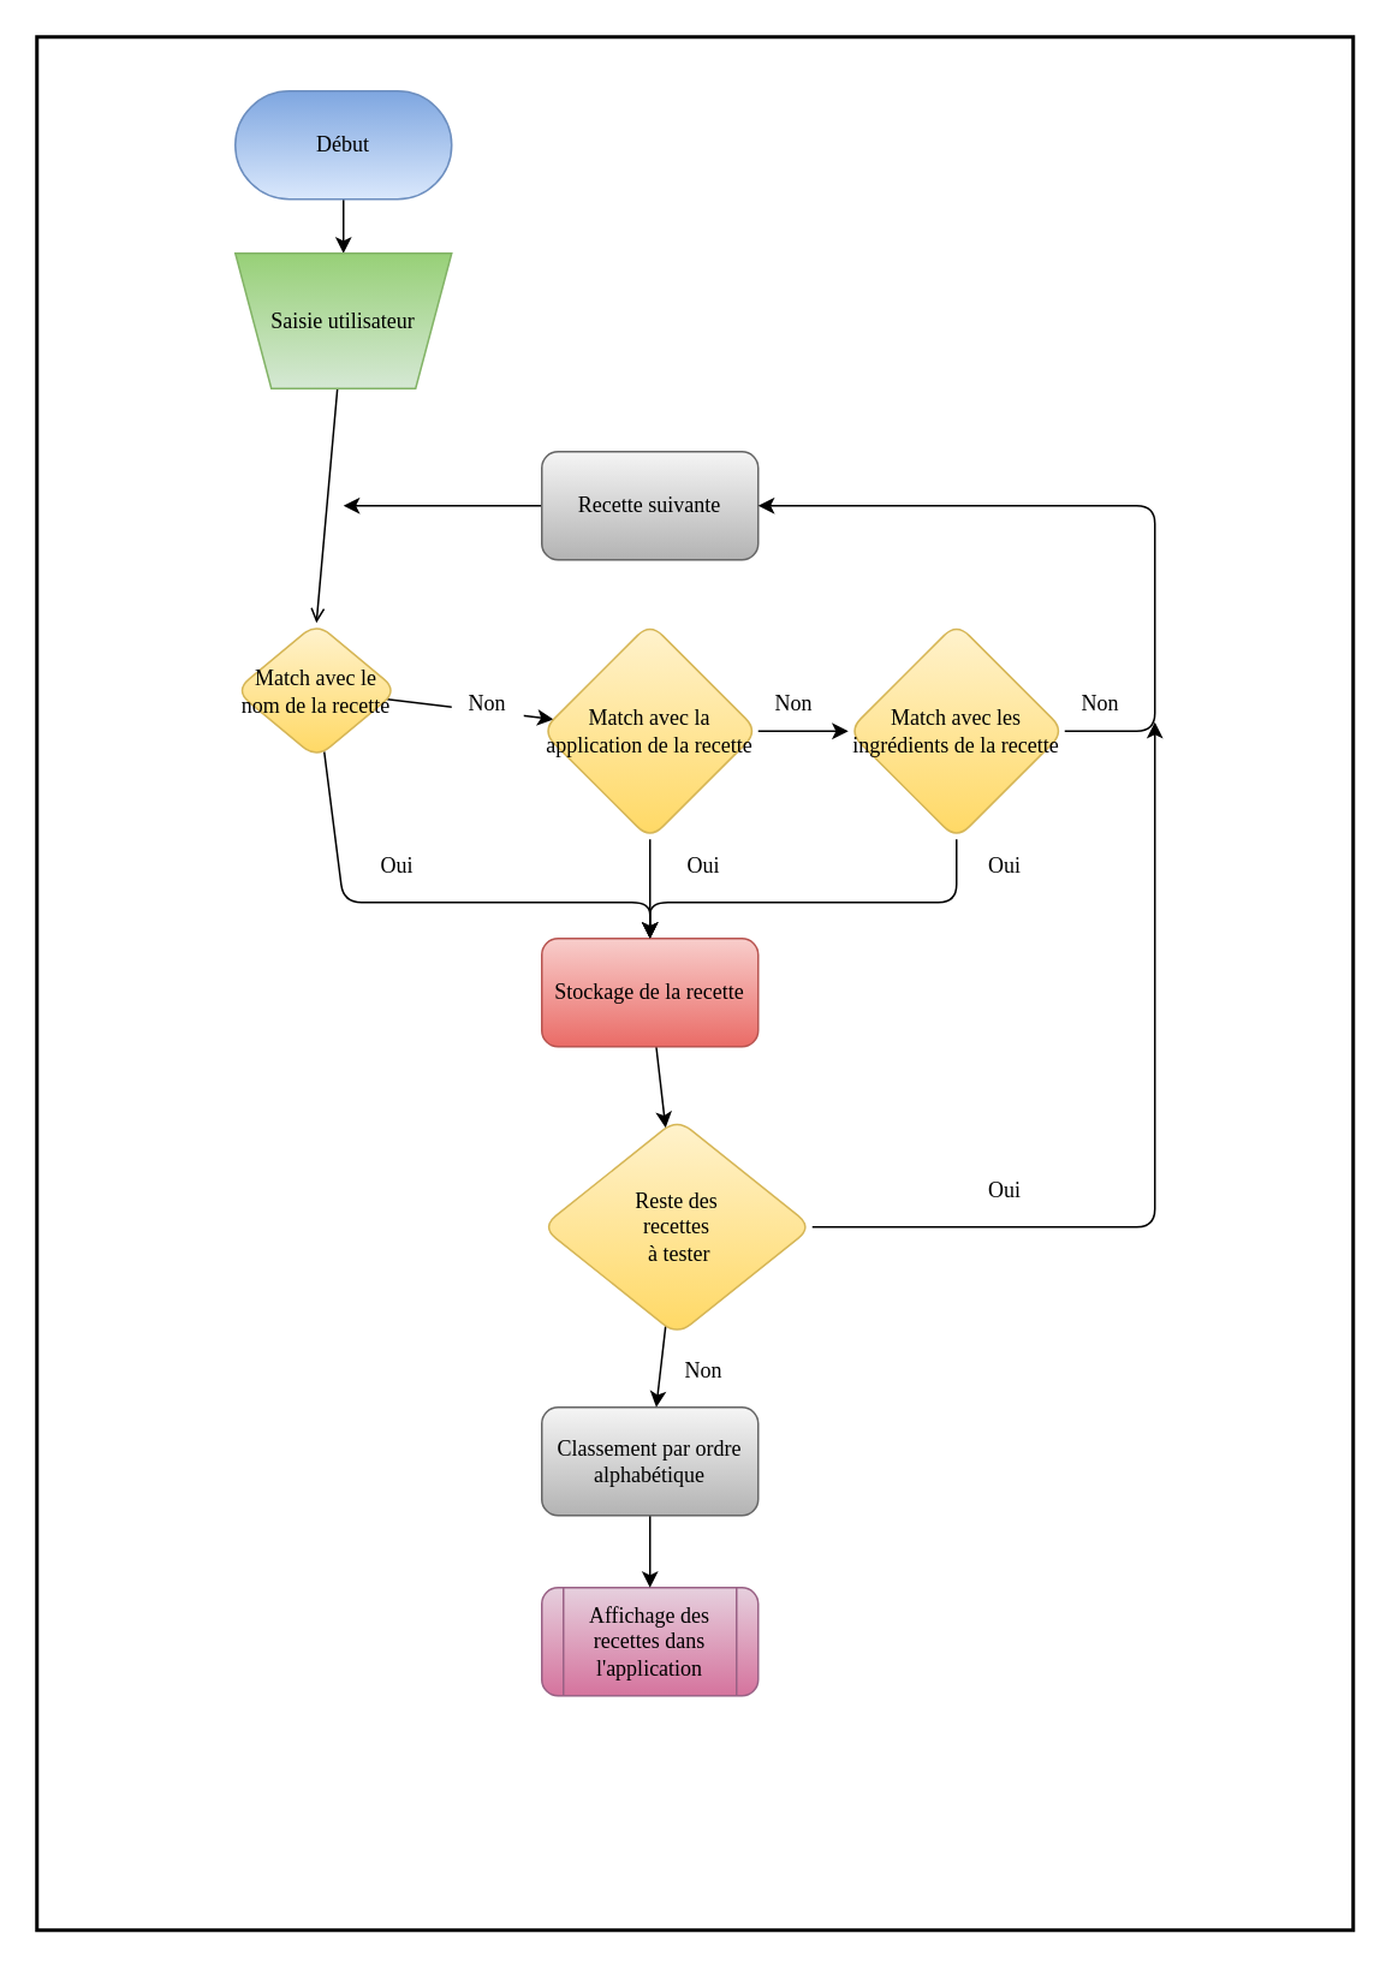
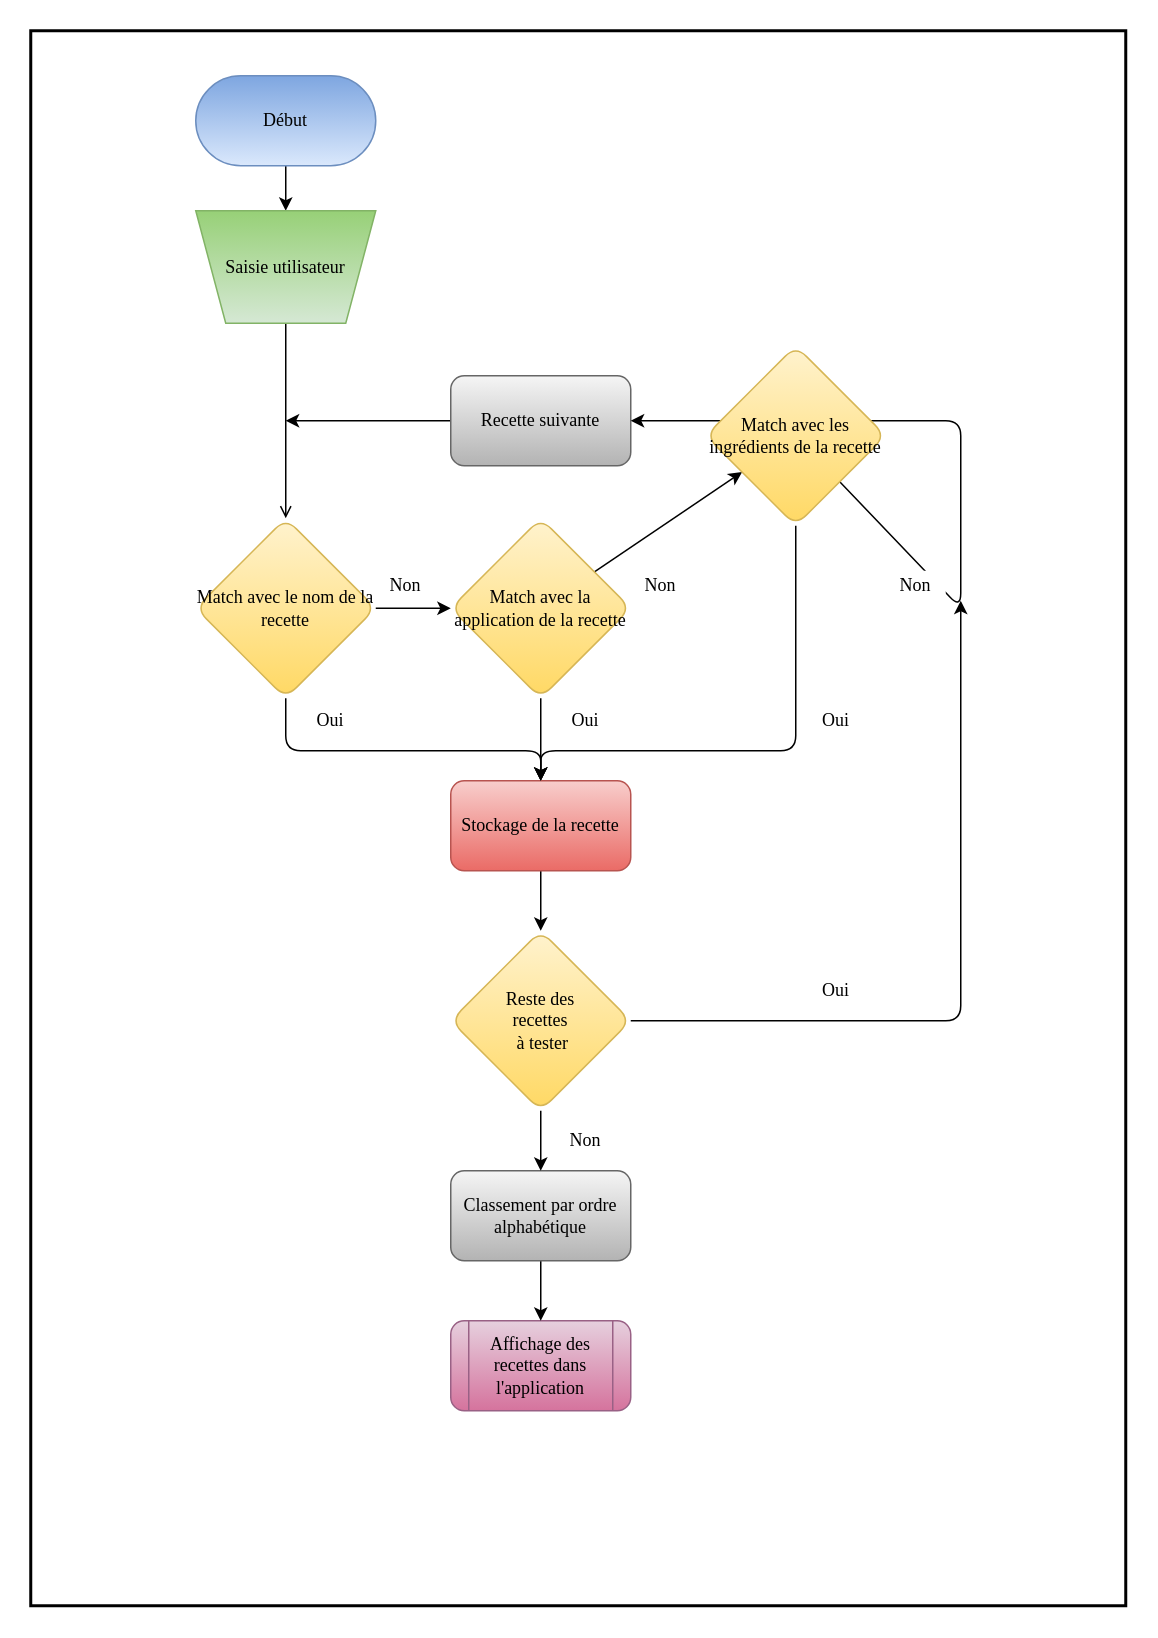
- <mxCell id="6" value="Match avec le nom de la recette" style="rhombus;whiteSpace=wrap;html=1;labelBorderColor=none;fontFamily=andika;fontSource=https%3A%2F%2Ffonts.googleapis.com%2Fcss%3Ffamily%3Dandika;fillColor=#fff2cc;strokeColor=#d6b656;rounded=1;gradientColor=#ffd966;fontColor=#000000;" parent="1" vertex="1"><mxGeometry x="130" y="345" width="90" height="75" as="geometry" /></mxCell>
+ <mxCell id="6" value="Match avec le nom de la recette" style="rhombus;whiteSpace=wrap;html=1;labelBorderColor=none;fontFamily=andika;fontSource=https%3A%2F%2Ffonts.googleapis.com%2Fcss%3Ffamily%3Dandika;fillColor=#fff2cc;strokeColor=#d6b656;rounded=1;gradientColor=#ffd966;fontColor=#000000;" parent="1" vertex="1"><mxGeometry x="130" y="345" width="120" height="120" as="geometry" /></mxCell>
- <mxCell id="24" value="Match avec les ingrédients de la recette" style="rhombus;whiteSpace=wrap;html=1;labelBorderColor=none;fontFamily=andika;fontSource=https%3A%2F%2Ffonts.googleapis.com%2Fcss%3Ffamily%3Dandika;fillColor=#fff2cc;strokeColor=#d6b656;rounded=1;gradientColor=#ffd966;fontColor=#000000;" parent="1" vertex="1"><mxGeometry x="470" y="345" width="120" height="120" as="geometry" /></mxCell>
+ <mxCell id="24" value="Match avec les ingrédients de la recette" style="rhombus;whiteSpace=wrap;html=1;labelBorderColor=none;fontFamily=andika;fontSource=https%3A%2F%2Ffonts.googleapis.com%2Fcss%3Ffamily%3Dandika;fillColor=#fff2cc;strokeColor=#d6b656;rounded=1;gradientColor=#ffd966;fontColor=#000000;" parent="1" vertex="1"><mxGeometry x="470" y="230" width="120" height="120" as="geometry" /></mxCell>
- <mxCell id="30" value="Reste des &lt;br&gt;recettes&lt;br&gt;&amp;nbsp;à tester" style="rhombus;whiteSpace=wrap;html=1;labelBorderColor=none;fontFamily=andika;fontSource=https%3A%2F%2Ffonts.googleapis.com%2Fcss%3Ffamily%3Dandika;fillColor=#fff2cc;strokeColor=#d6b656;rounded=1;gradientColor=#ffd966;fontColor=#000000;" parent="1" vertex="1"><mxGeometry x="300" y="620" width="150" height="120" as="geometry" /></mxCell>
+ <mxCell id="30" value="Reste des &lt;br&gt;recettes&lt;br&gt;&amp;nbsp;à tester" style="rhombus;whiteSpace=wrap;html=1;labelBorderColor=none;fontFamily=andika;fontSource=https%3A%2F%2Ffonts.googleapis.com%2Fcss%3Ffamily%3Dandika;fillColor=#fff2cc;strokeColor=#d6b656;rounded=1;gradientColor=#ffd966;fontColor=#000000;" parent="1" vertex="1"><mxGeometry x="300" y="620" width="120" height="120" as="geometry" /></mxCell>
